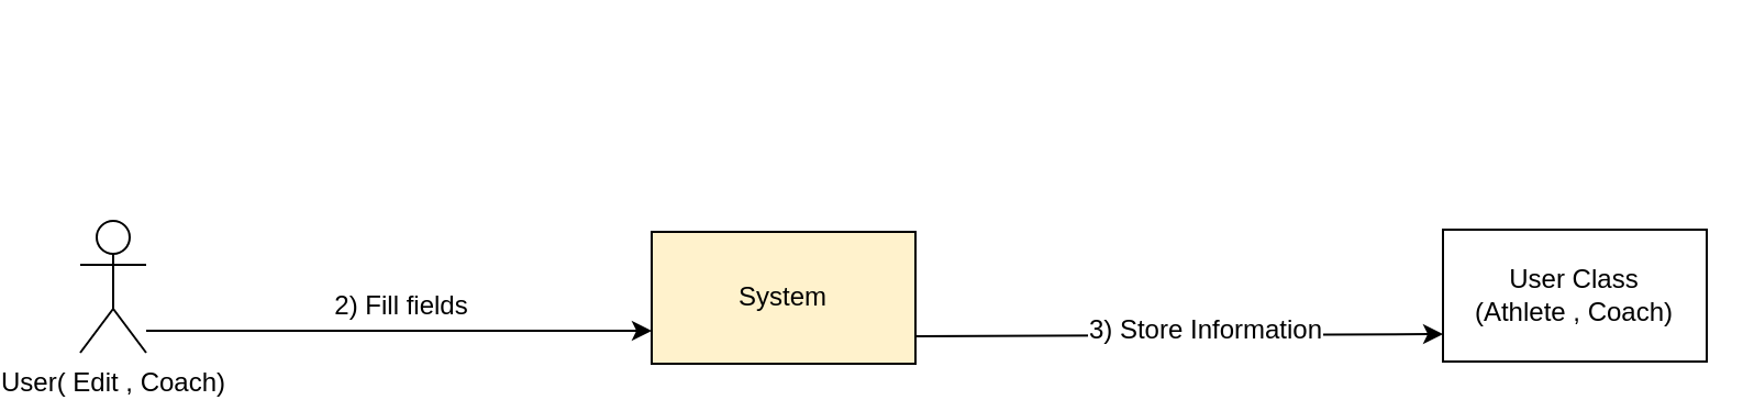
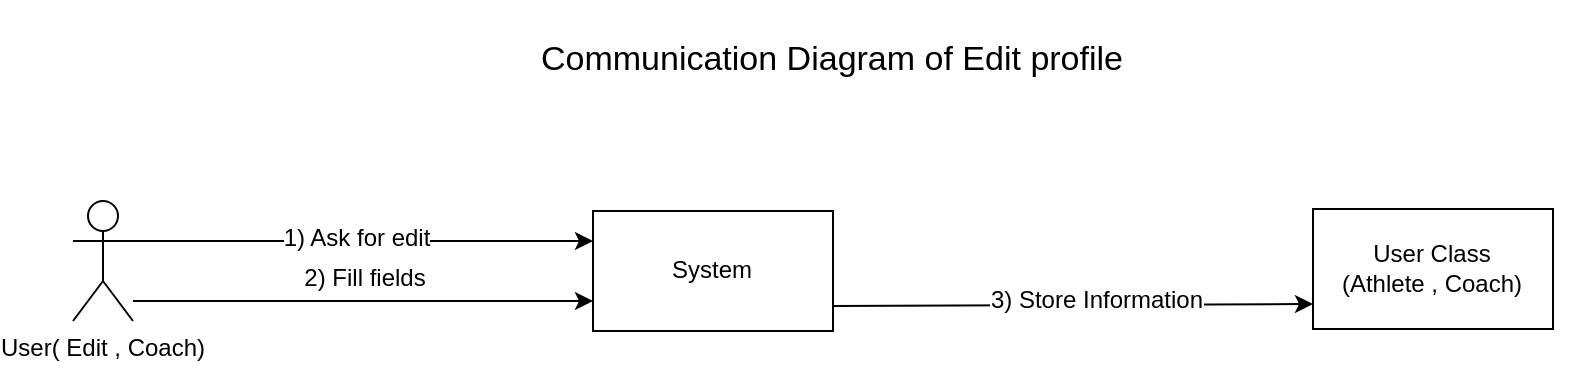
+ <mxCell id="9" value="&lt;font style=&quot;font-size: 17px&quot;&gt;Communication Diagram of Edit profile&lt;/font&gt;" style="text;html=1;strokeColor=none;fillColor=none;align=center;verticalAlign=middle;whiteSpace=wrap;rounded=0;" vertex="1" parent="1"><mxGeometry x="160" y="20" width="480" height="20" as="geometry" /></mxCell>
+ <mxCell id="5" value="" style="endArrow=classic;html=1;entryX=0;entryY=0.25;entryDx=0;entryDy=0;exitX=1;exitY=0.333;exitDx=0;exitDy=0;exitPerimeter=0;" edge="1" parent="1" source="2" target="3"><mxGeometry width="50" height="50" relative="1" as="geometry"><mxPoint x="100" y="170" as="sourcePoint" /><mxPoint x="150" y="120" as="targetPoint" /></mxGeometry></mxCell>
+ <mxCell id="6" value="1) Ask for edit" style="text;html=1;resizable=0;points=[];align=center;verticalAlign=middle;labelBackgroundColor=#ffffff;" vertex="1" connectable="0" parent="5"><mxGeometry x="-0.035" y="1" relative="1" as="geometry"><mxPoint as="offset" /></mxGeometry></mxCell>
- <mxCell id="3" value="System" style="rounded=0;whiteSpace=wrap;html=1;fillColor=#fff2cc;" vertex="1" parent="1"><mxGeometry x="280" y="105" width="120" height="60" as="geometry" /></mxCell>
+ <mxCell id="3" value="System" style="rounded=0;whiteSpace=wrap;html=1;" vertex="1" parent="1"><mxGeometry x="280" y="105" width="120" height="60" as="geometry" /></mxCell>
